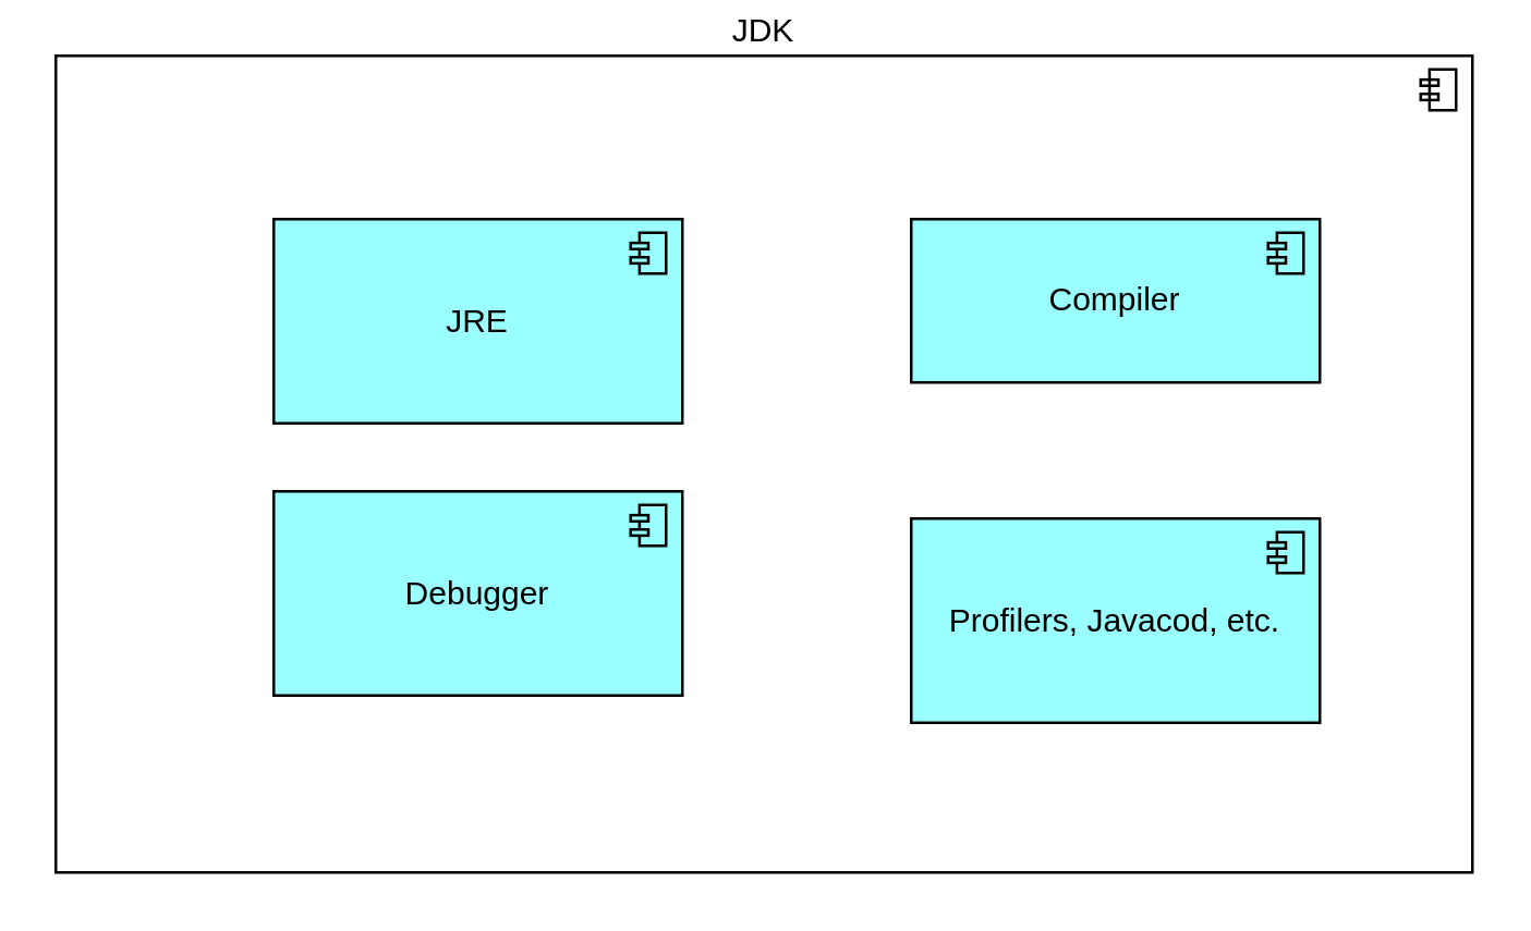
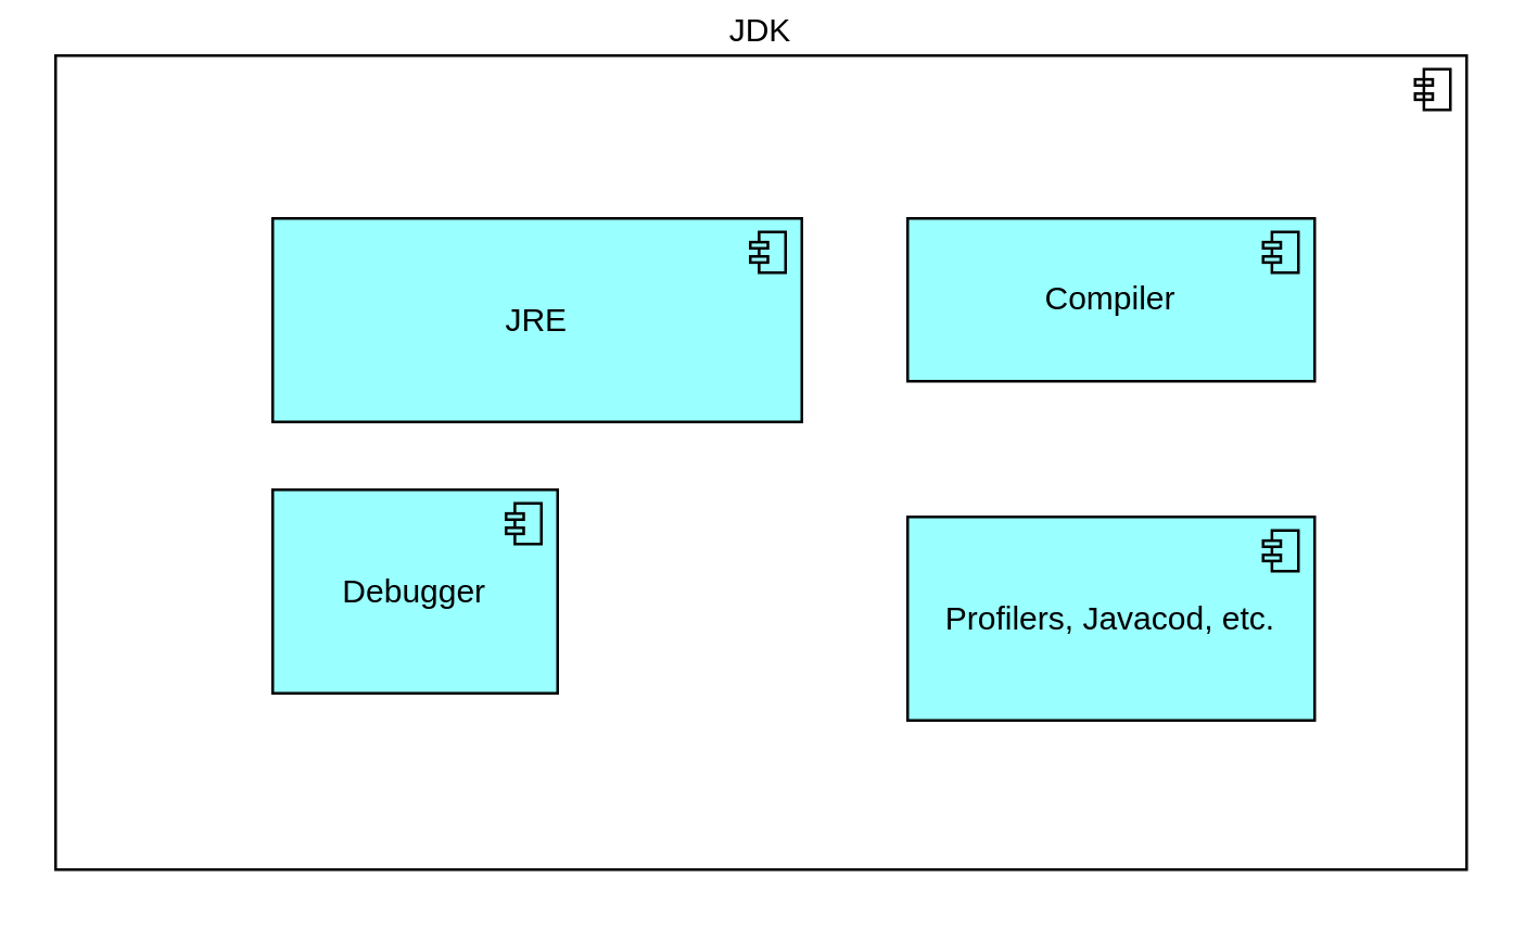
- <mxCell id="2" value="JRE" style="html=1;outlineConnect=0;whiteSpace=wrap;fillColor=#99ffff;shape=mxgraph.archimate3.application;appType=comp;archiType=square;" vertex="1" parent="1"><mxGeometry x="100" y="80" width="150" height="75" as="geometry" /></mxCell>
+ <mxCell id="2" value="JRE" style="html=1;outlineConnect=0;whiteSpace=wrap;fillColor=#99ffff;shape=mxgraph.archimate3.application;appType=comp;archiType=square;" vertex="1" parent="1"><mxGeometry x="100" y="80" width="195" height="75" as="geometry" /></mxCell>
- <mxCell id="4" value="Debugger" style="html=1;outlineConnect=0;whiteSpace=wrap;fillColor=#99ffff;shape=mxgraph.archimate3.application;appType=comp;archiType=square;" vertex="1" parent="1"><mxGeometry x="100" y="180" width="150" height="75" as="geometry" /></mxCell>
+ <mxCell id="4" value="Debugger" style="html=1;outlineConnect=0;whiteSpace=wrap;fillColor=#99ffff;shape=mxgraph.archimate3.application;appType=comp;archiType=square;" vertex="1" parent="1"><mxGeometry x="100" y="180" width="105" height="75" as="geometry" /></mxCell>
